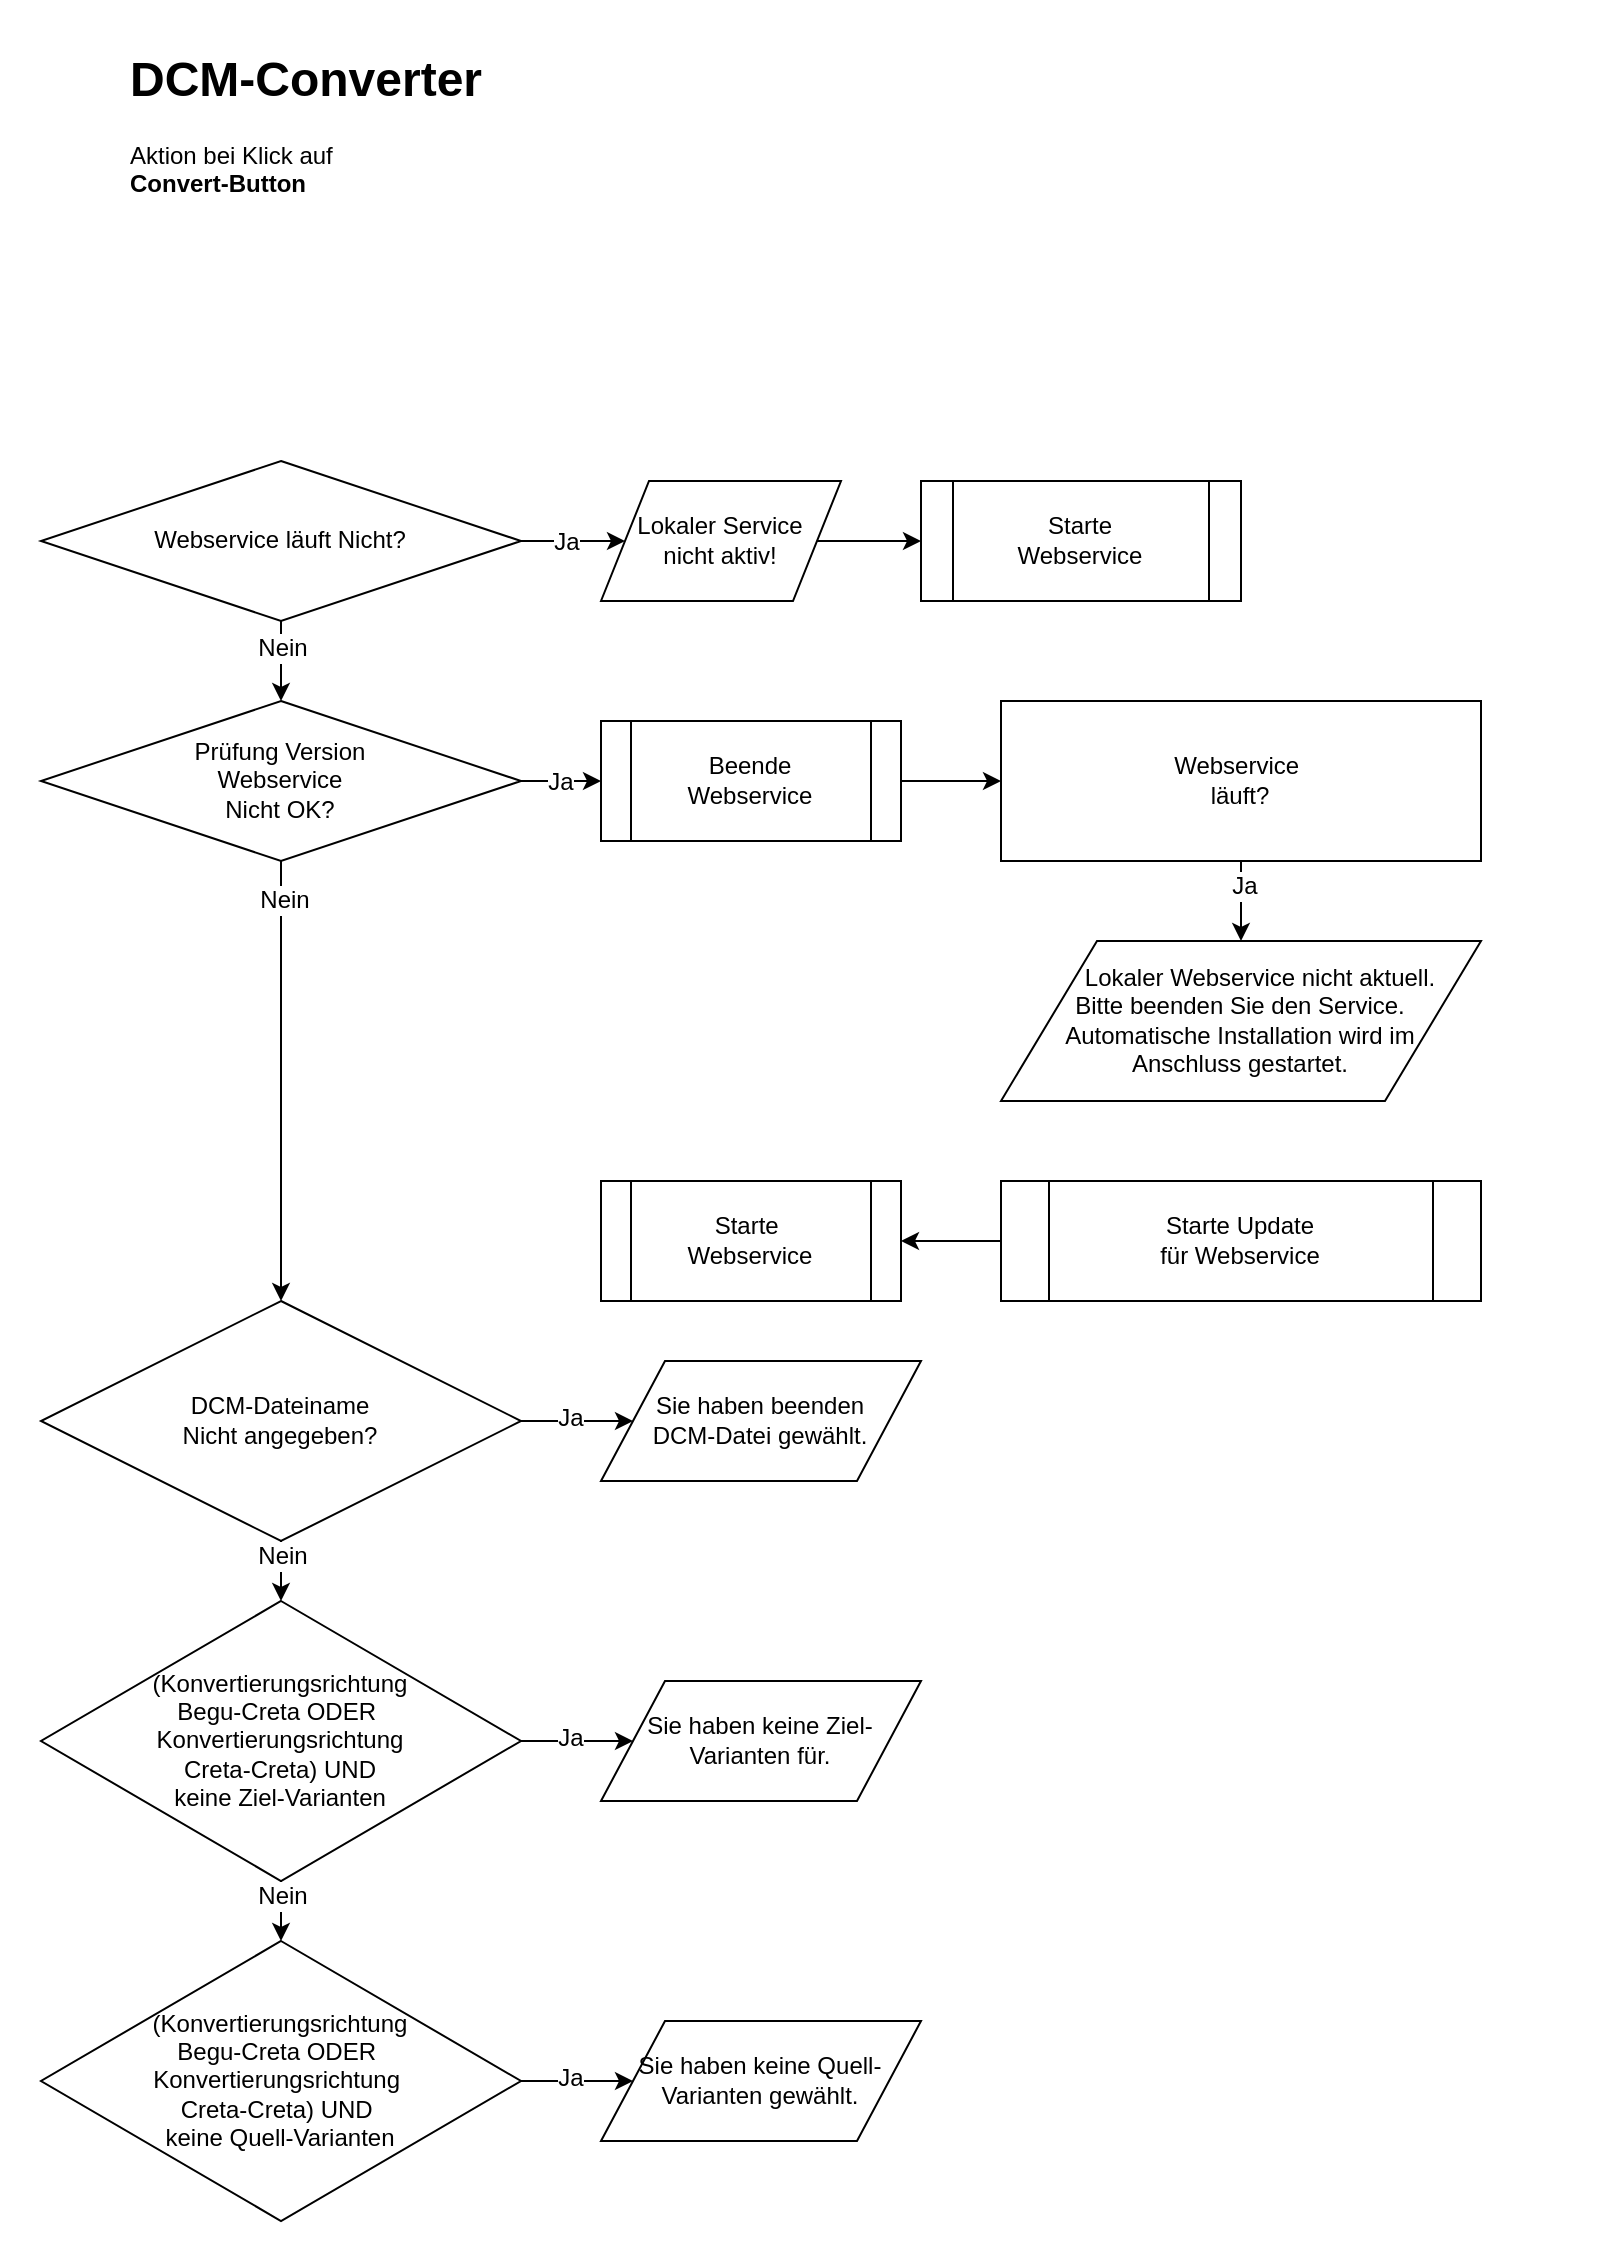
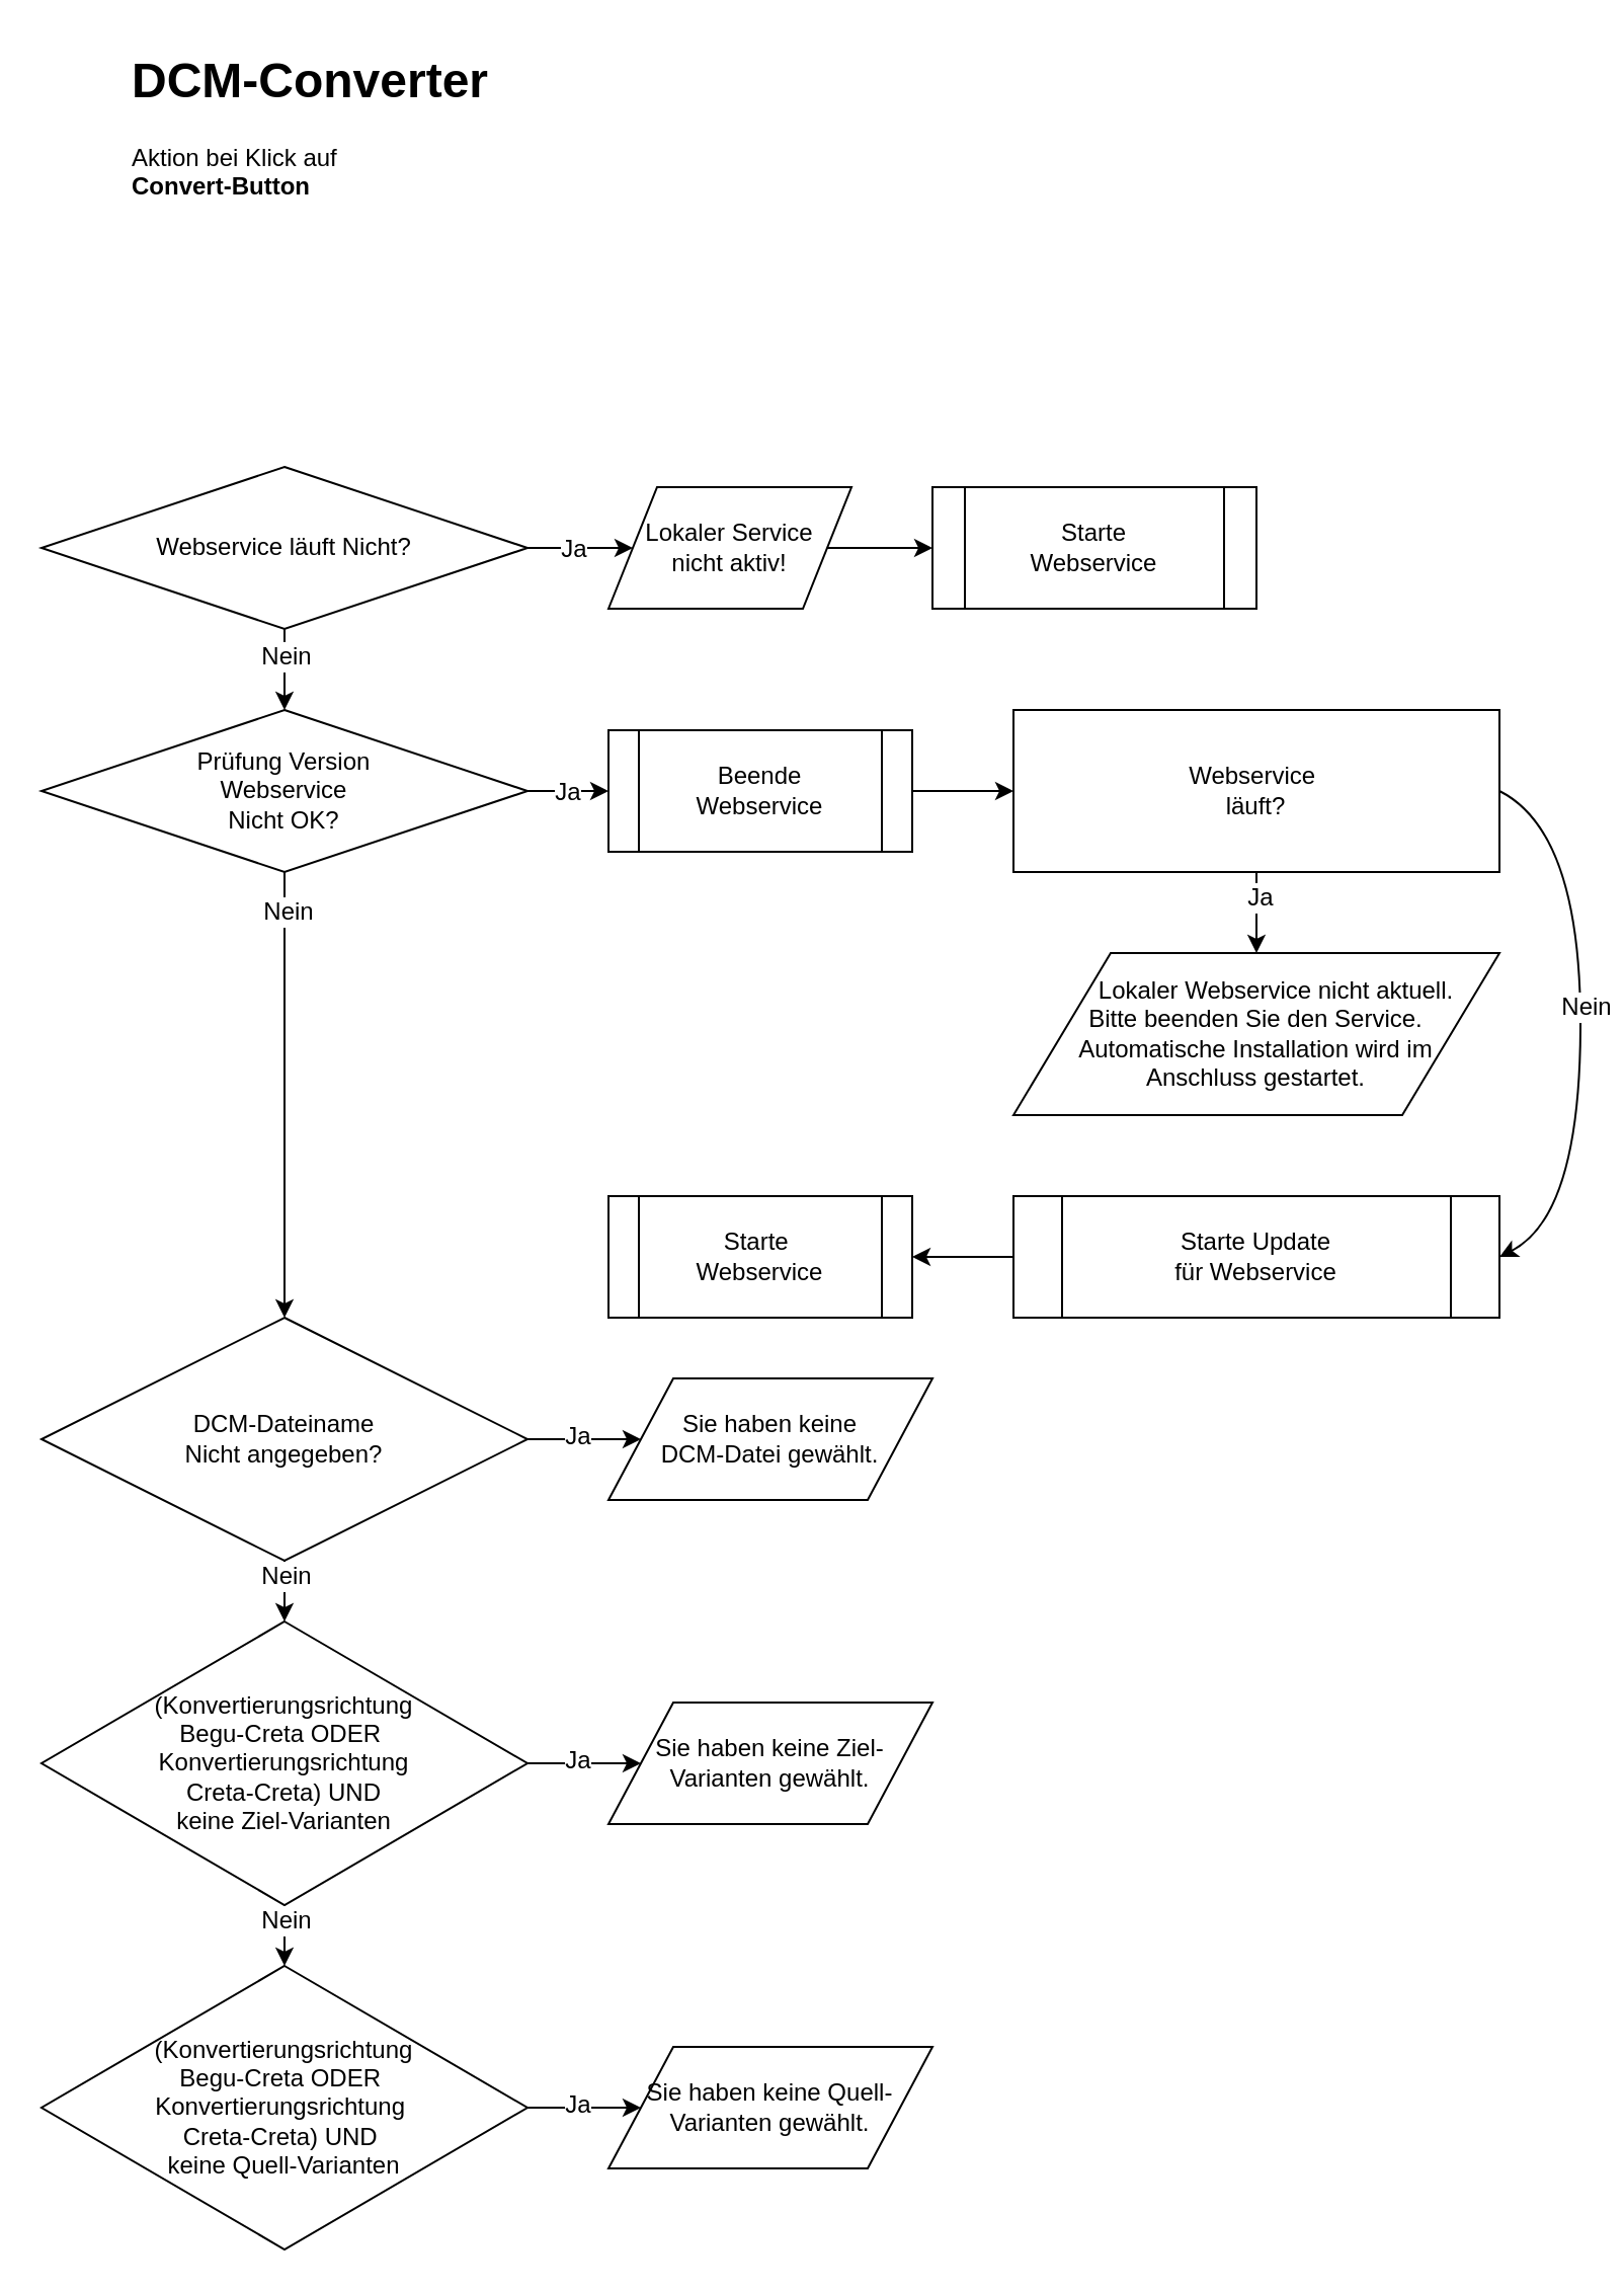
+ <mxCell id="21" value="" style="curved=1;endArrow=classic;html=1;exitX=1;exitY=0.5;exitDx=0;exitDy=0;entryX=1;entryY=0.5;entryDx=0;entryDy=0;" parent="1" source="15" target="20" edge="1"><mxGeometry width="50" height="50" relative="1" as="geometry"><mxPoint x="20" y="720" as="sourcePoint" /><mxPoint x="70" y="670" as="targetPoint" /><Array as="points"><mxPoint x="780" y="410" /><mxPoint x="780" y="600" /></Array></mxGeometry></mxCell>
+ <mxCell id="22" value="Nein" style="text;html=1;resizable=0;points=[];align=center;verticalAlign=middle;labelBackgroundColor=#ffffff;" parent="21" vertex="1" connectable="0"><mxGeometry x="-0.059" y="2" relative="1" as="geometry"><mxPoint as="offset" /></mxGeometry></mxCell>
- <mxCell id="28" value="Sie haben beenden &lt;br&gt;DCM-Datei gewählt." style="shape=parallelogram;perimeter=parallelogramPerimeter;whiteSpace=wrap;html=1;" parent="1" vertex="1"><mxGeometry x="300" y="680" width="160" height="60" as="geometry" /></mxCell>
+ <mxCell id="28" value="Sie haben keine &lt;br&gt;DCM-Datei gewählt." style="shape=parallelogram;perimeter=parallelogramPerimeter;whiteSpace=wrap;html=1;" parent="1" vertex="1"><mxGeometry x="300" y="680" width="160" height="60" as="geometry" /></mxCell>
- <mxCell id="34" value="Sie haben keine Ziel-Varianten für." style="shape=parallelogram;perimeter=parallelogramPerimeter;whiteSpace=wrap;html=1;" parent="1" vertex="1"><mxGeometry x="300" y="840" width="160" height="60" as="geometry" /></mxCell>
+ <mxCell id="34" value="Sie haben keine Ziel-Varianten gewählt." style="shape=parallelogram;perimeter=parallelogramPerimeter;whiteSpace=wrap;html=1;" parent="1" vertex="1"><mxGeometry x="300" y="840" width="160" height="60" as="geometry" /></mxCell>
